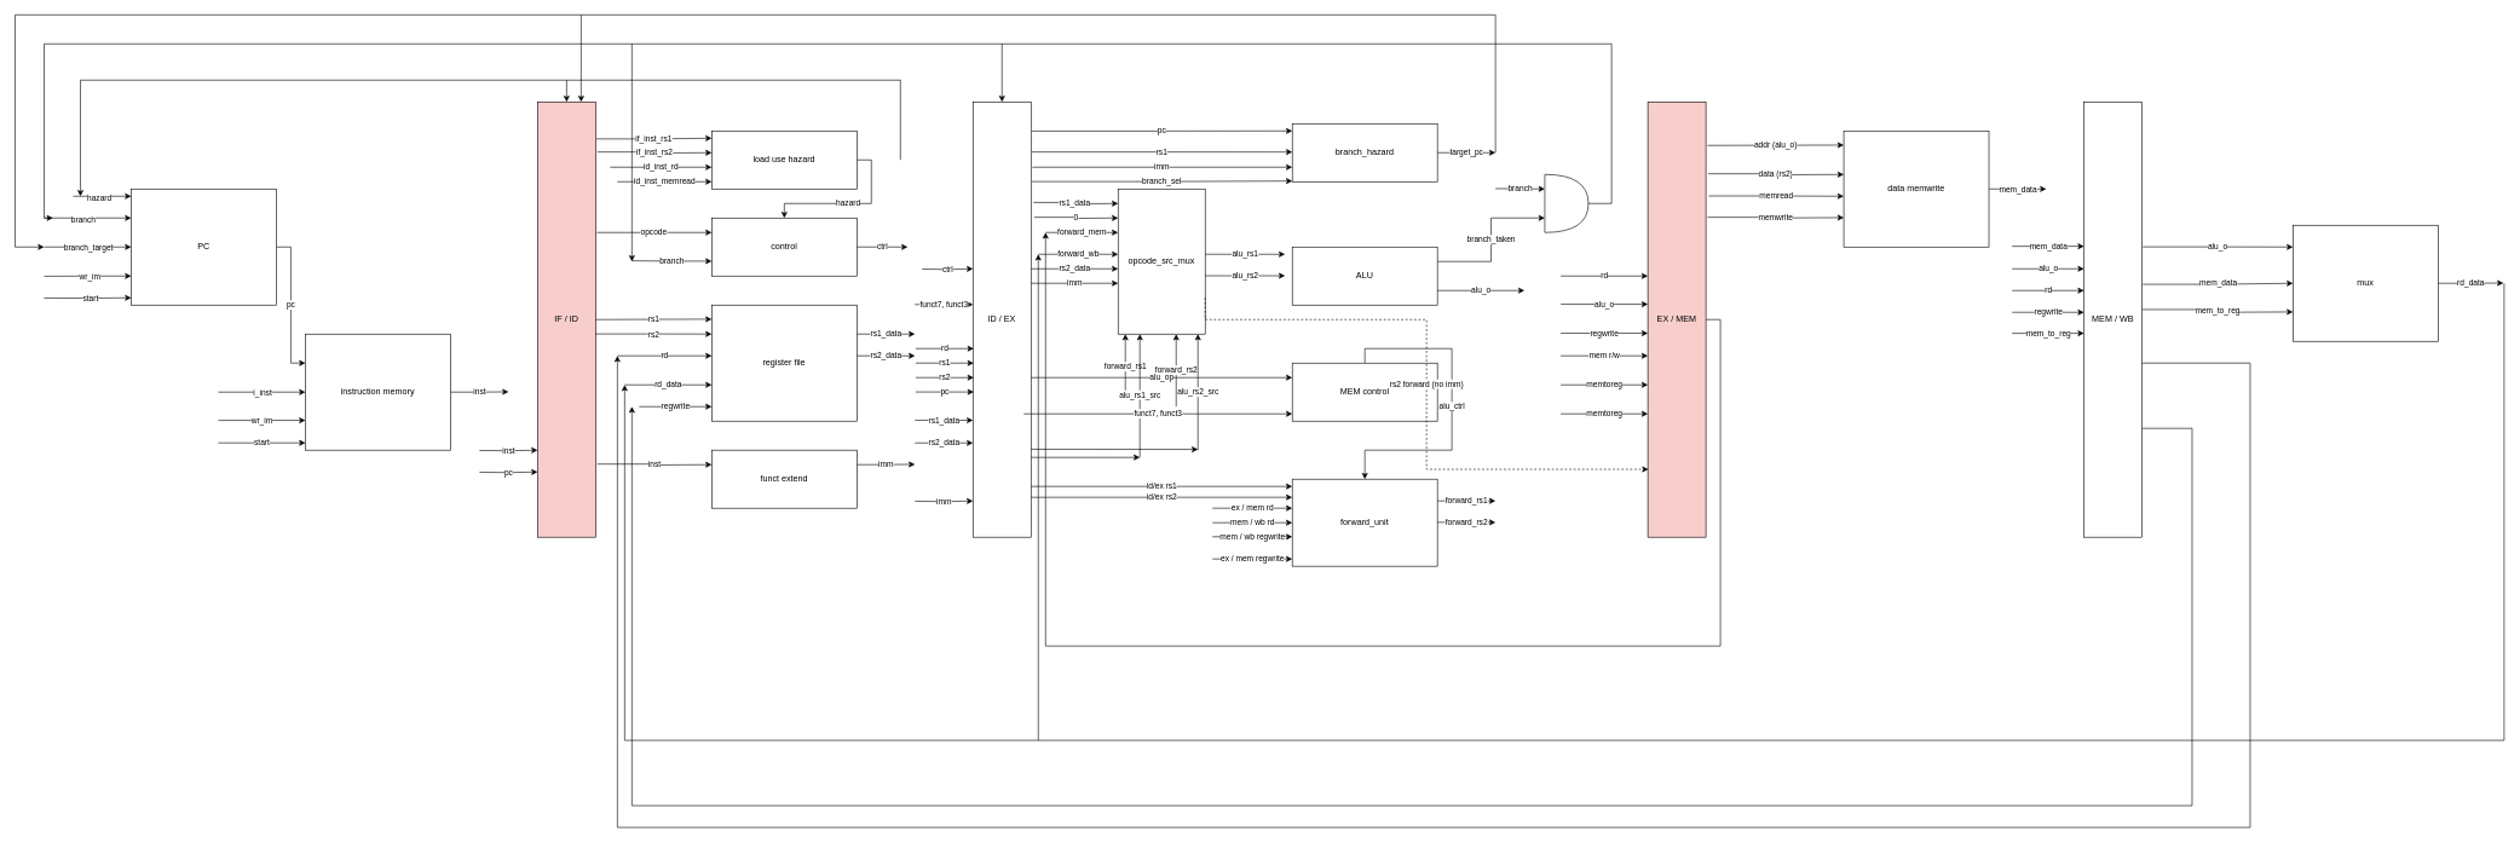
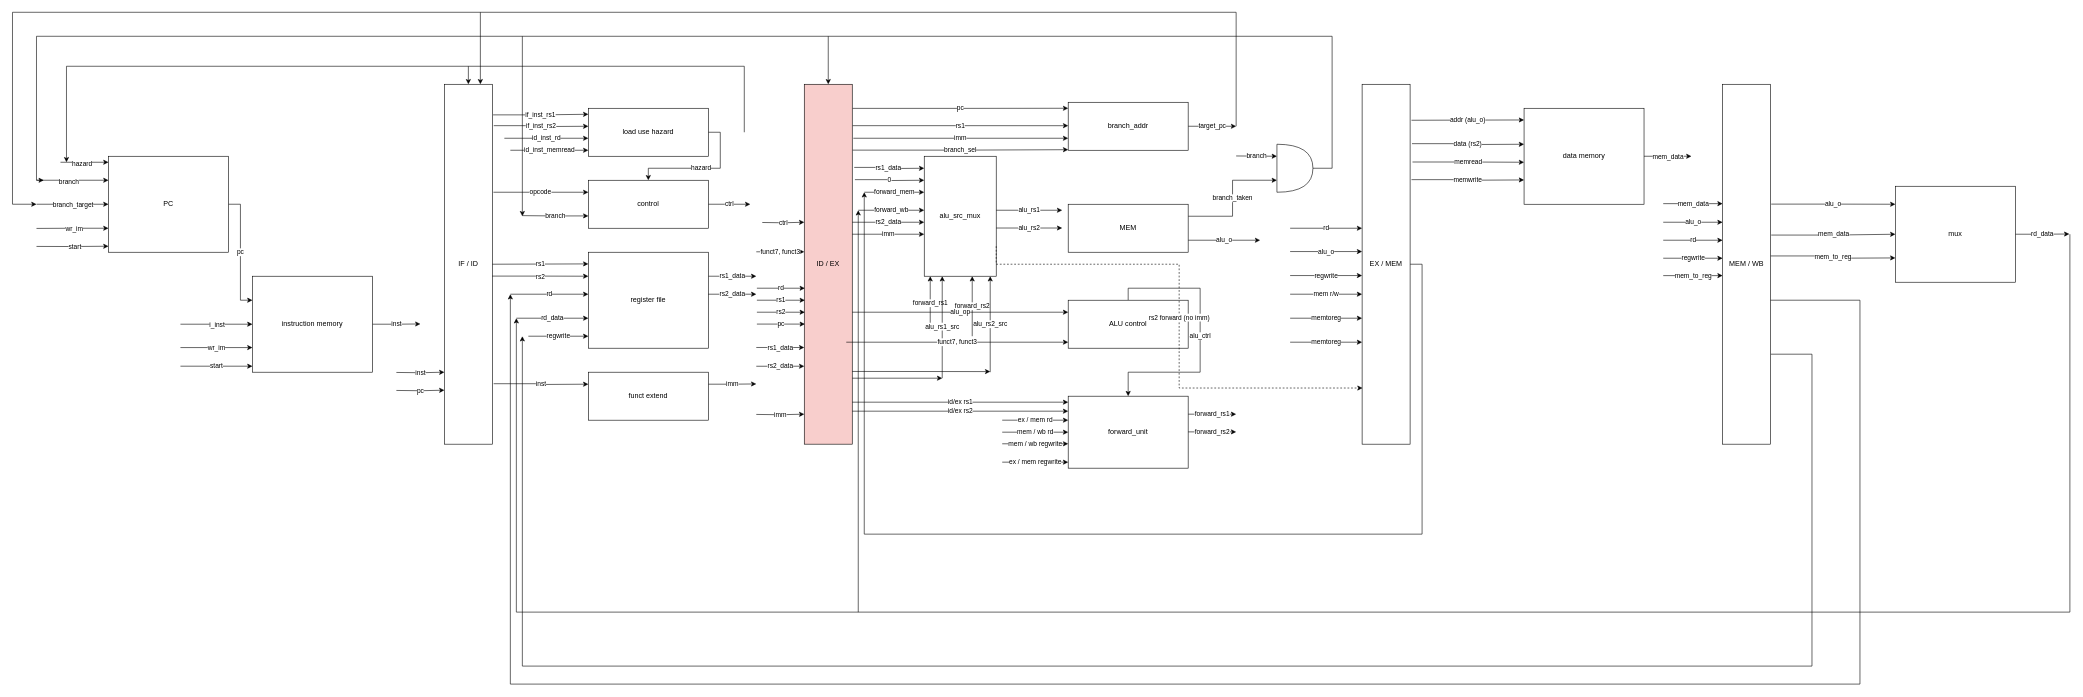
- <mxCell id="60" value="branch_hazard" style="rounded=0;whiteSpace=wrap;html=1;" parent="1" vertex="1"><mxGeometry x="1780" y="170" width="200" height="80" as="geometry" /></mxCell>
+ <mxCell id="60" value="branch_addr" style="rounded=0;whiteSpace=wrap;html=1;" parent="1" vertex="1"><mxGeometry x="1780" y="170" width="200" height="80" as="geometry" /></mxCell>
- <mxCell id="30" value="data memwrite" style="rounded=0;whiteSpace=wrap;html=1;" parent="1" vertex="1"><mxGeometry x="2540" y="180" width="200" height="160" as="geometry" /></mxCell>
+ <mxCell id="30" value="data memory" style="rounded=0;whiteSpace=wrap;html=1;" parent="1" vertex="1"><mxGeometry x="2540" y="180" width="200" height="160" as="geometry" /></mxCell>
- <mxCell id="66" value="opcode_src_mux" style="rounded=0;whiteSpace=wrap;html=1;" parent="1" vertex="1"><mxGeometry x="1540" y="260" width="120" height="200" as="geometry" /></mxCell>
+ <mxCell id="66" value="alu_src_mux" style="rounded=0;whiteSpace=wrap;html=1;" parent="1" vertex="1"><mxGeometry x="1540" y="260" width="120" height="200" as="geometry" /></mxCell>
- <mxCell id="24" value="ALU" style="rounded=0;whiteSpace=wrap;html=1;" parent="1" vertex="1"><mxGeometry x="1780" y="340" width="200" height="80" as="geometry" /></mxCell>
+ <mxCell id="24" value="MEM" style="rounded=0;whiteSpace=wrap;html=1;" parent="1" vertex="1"><mxGeometry x="1780" y="340" width="200" height="80" as="geometry" /></mxCell>
- <mxCell id="12" value="IF / ID" style="rounded=0;whiteSpace=wrap;html=1;fillColor=#f8cecc;" parent="1" vertex="1"><mxGeometry x="740" y="140" width="80" height="600" as="geometry" /></mxCell>
+ <mxCell id="12" value="IF / ID" style="rounded=0;whiteSpace=wrap;html=1;" parent="1" vertex="1"><mxGeometry x="740" y="140" width="80" height="600" as="geometry" /></mxCell>
- <mxCell id="21" value="ID / EX" style="rounded=0;whiteSpace=wrap;html=1;" parent="1" vertex="1"><mxGeometry x="1340" y="140" width="80" height="600" as="geometry" /></mxCell>
+ <mxCell id="21" value="ID / EX" style="rounded=0;whiteSpace=wrap;html=1;fillColor=#f8cecc;" parent="1" vertex="1"><mxGeometry x="1340" y="140" width="80" height="600" as="geometry" /></mxCell>
- <mxCell id="28" value="EX / MEM" style="rounded=0;whiteSpace=wrap;html=1;fillColor=#f8cecc;" parent="1" vertex="1"><mxGeometry x="2270" y="140" width="80" height="600" as="geometry" /></mxCell>
+ <mxCell id="28" value="EX / MEM" style="rounded=0;whiteSpace=wrap;html=1;" parent="1" vertex="1"><mxGeometry x="2270" y="140" width="80" height="600" as="geometry" /></mxCell>
- <mxCell id="26" value="MEM control" style="rounded=0;whiteSpace=wrap;html=1;" parent="1" vertex="1"><mxGeometry x="1780" y="500" width="200" height="80" as="geometry" /></mxCell>
+ <mxCell id="26" value="ALU control" style="rounded=0;whiteSpace=wrap;html=1;" parent="1" vertex="1"><mxGeometry x="1780" y="500" width="200" height="80" as="geometry" /></mxCell>
